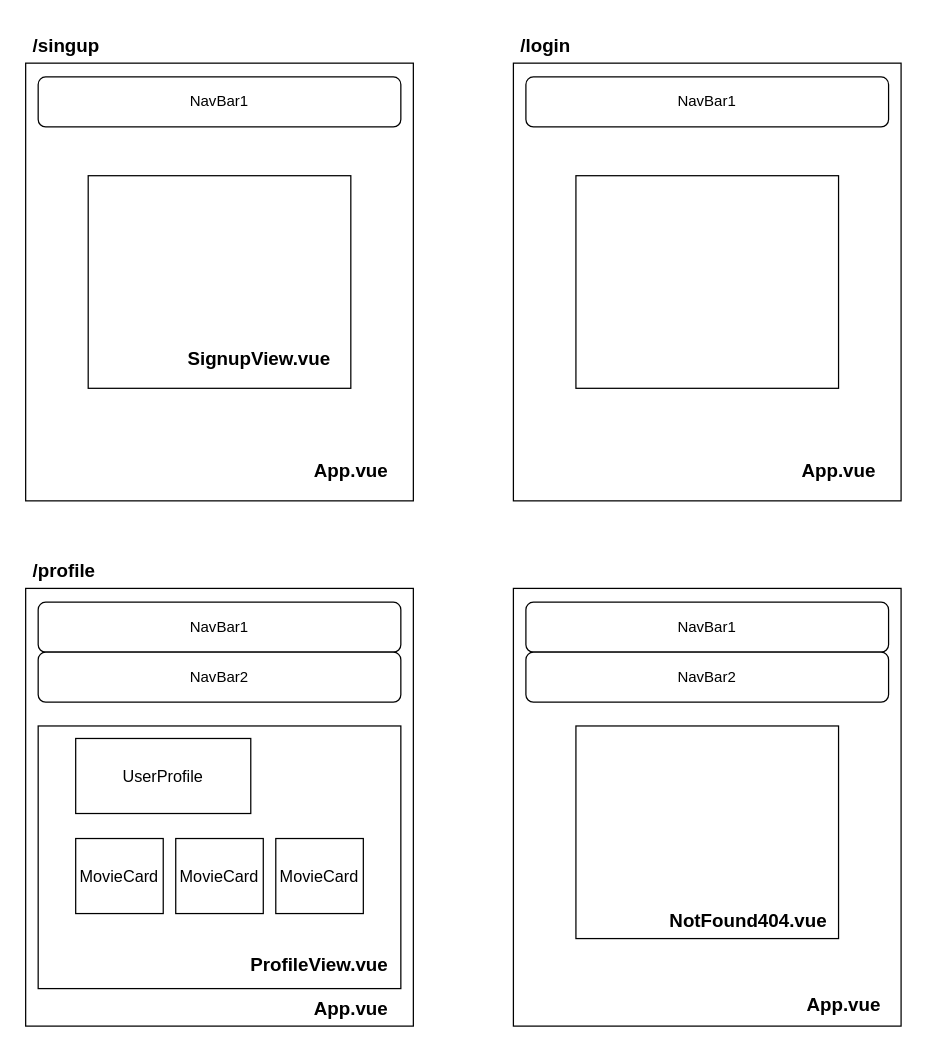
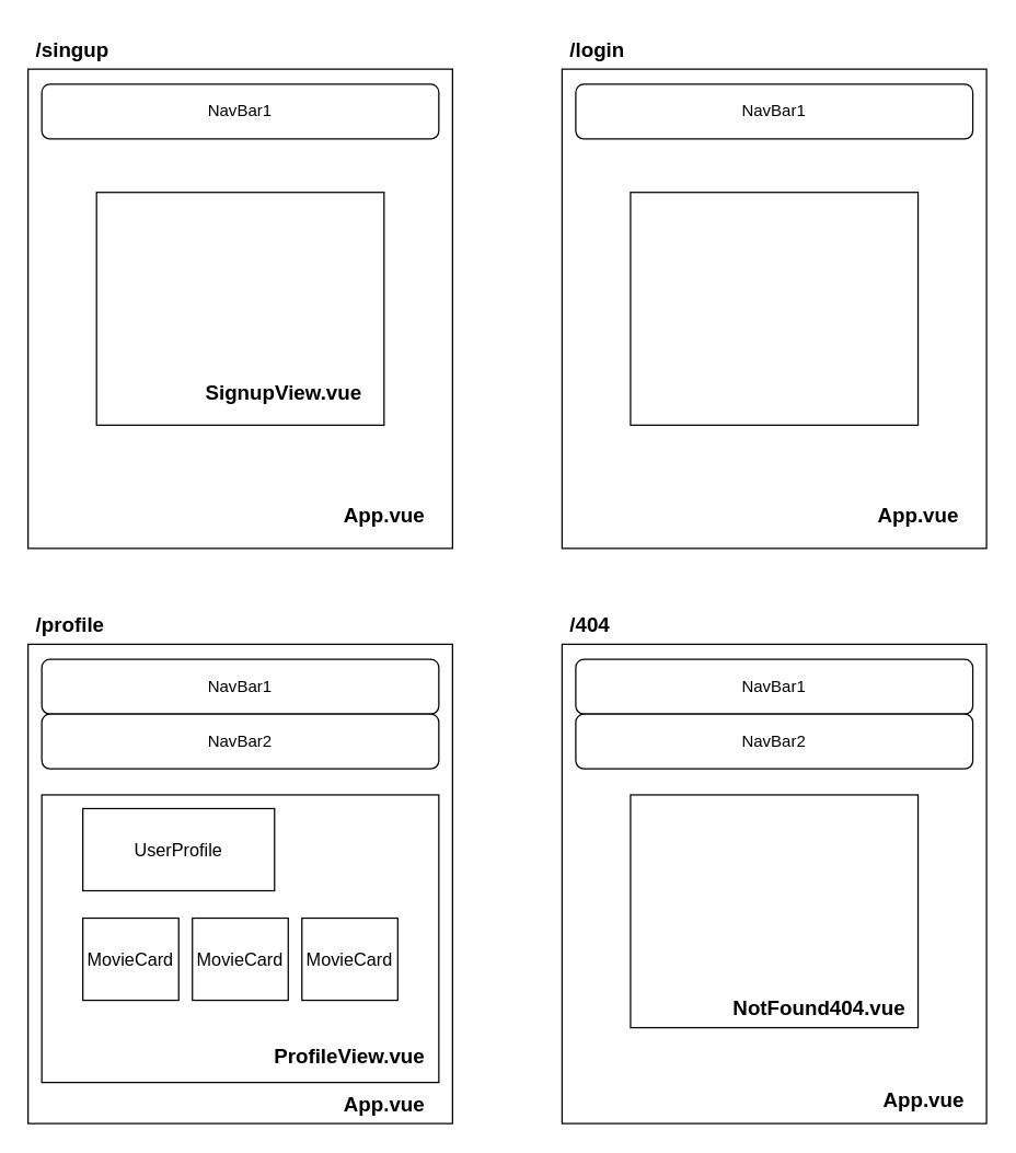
+ <mxCell id="27" value="/404" style="text;strokeColor=none;fillColor=none;align=left;verticalAlign=middle;spacingLeft=4;spacingRight=4;overflow=hidden;points=[[0,0.5],[1,0.5]];portConstraint=eastwest;rotatable=0;fontStyle=1;fontSize=15;" vertex="1" parent="1"><mxGeometry x="410" y="440" width="110" height="30" as="geometry" /></mxCell>
